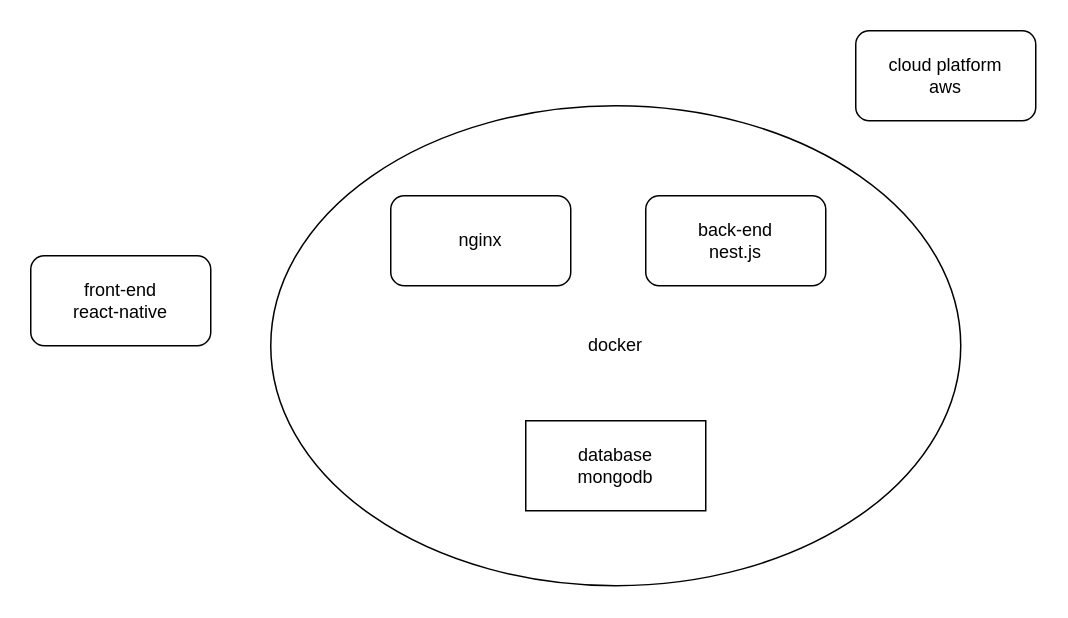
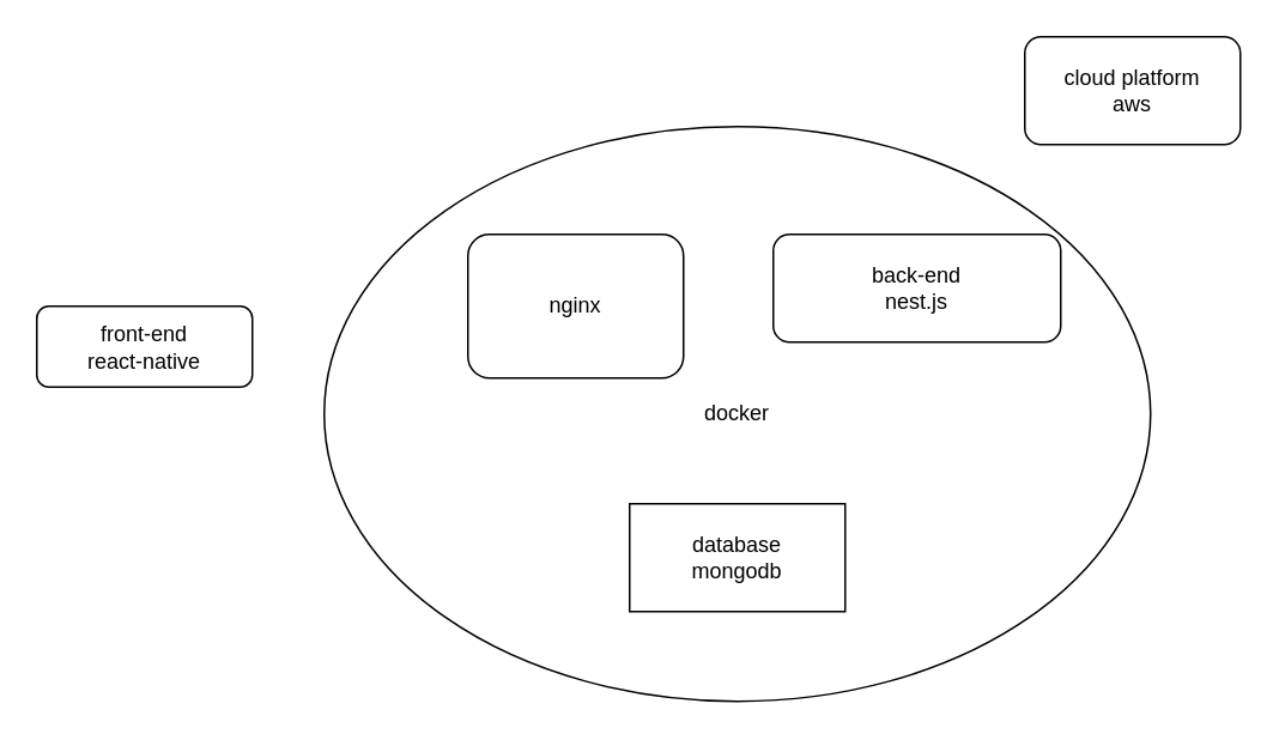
- <mxCell id="4" value="nginx" style="rounded=1;whiteSpace=wrap;html=1;" vertex="1" parent="1"><mxGeometry x="260" y="130" width="120" height="60" as="geometry" /></mxCell>
+ <mxCell id="4" value="nginx" style="rounded=1;whiteSpace=wrap;html=1;" vertex="1" parent="1"><mxGeometry x="260" y="130" width="120" height="80" as="geometry" /></mxCell>
- <mxCell id="5" value="back-end&lt;br&gt;nest.js" style="rounded=1;whiteSpace=wrap;html=1;" vertex="1" parent="1"><mxGeometry x="430" y="130" width="120" height="60" as="geometry" /></mxCell>
+ <mxCell id="5" value="back-end&lt;br&gt;nest.js" style="rounded=1;whiteSpace=wrap;html=1;" vertex="1" parent="1"><mxGeometry x="430" y="130" width="160" height="60" as="geometry" /></mxCell>
- <mxCell id="3" value="front-end&lt;br&gt;react-native" style="rounded=1;whiteSpace=wrap;html=1;" vertex="1" parent="1"><mxGeometry x="20" y="170" width="120" height="60" as="geometry" /></mxCell>
+ <mxCell id="3" value="front-end&lt;br&gt;react-native" style="rounded=1;whiteSpace=wrap;html=1;" vertex="1" parent="1"><mxGeometry x="20" y="170" width="120" height="45" as="geometry" /></mxCell>
